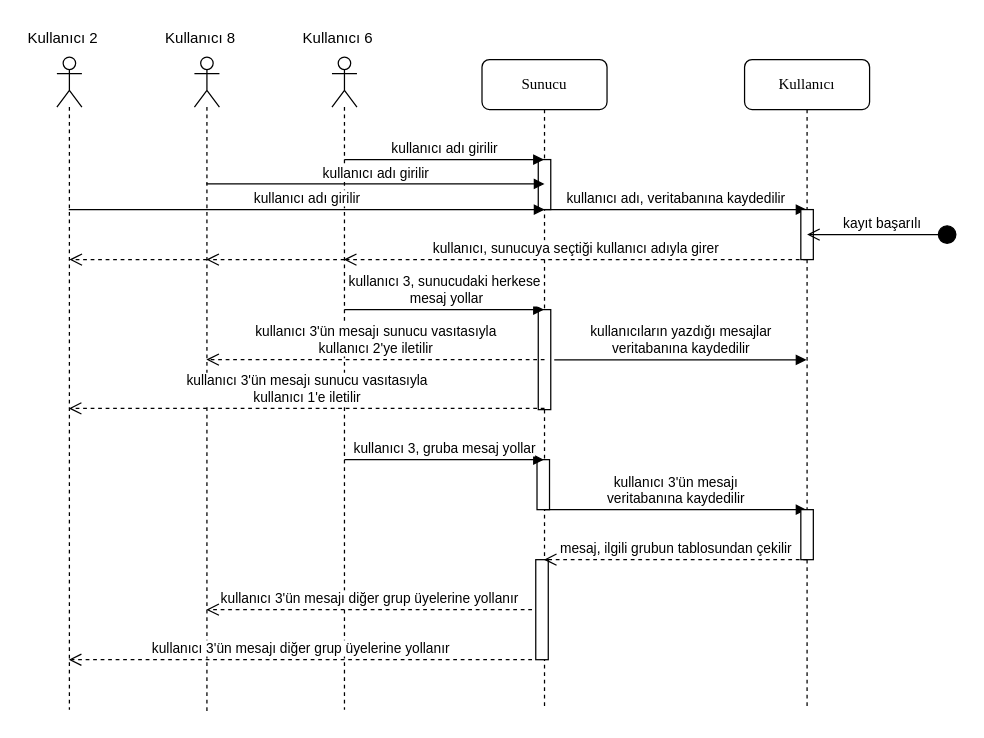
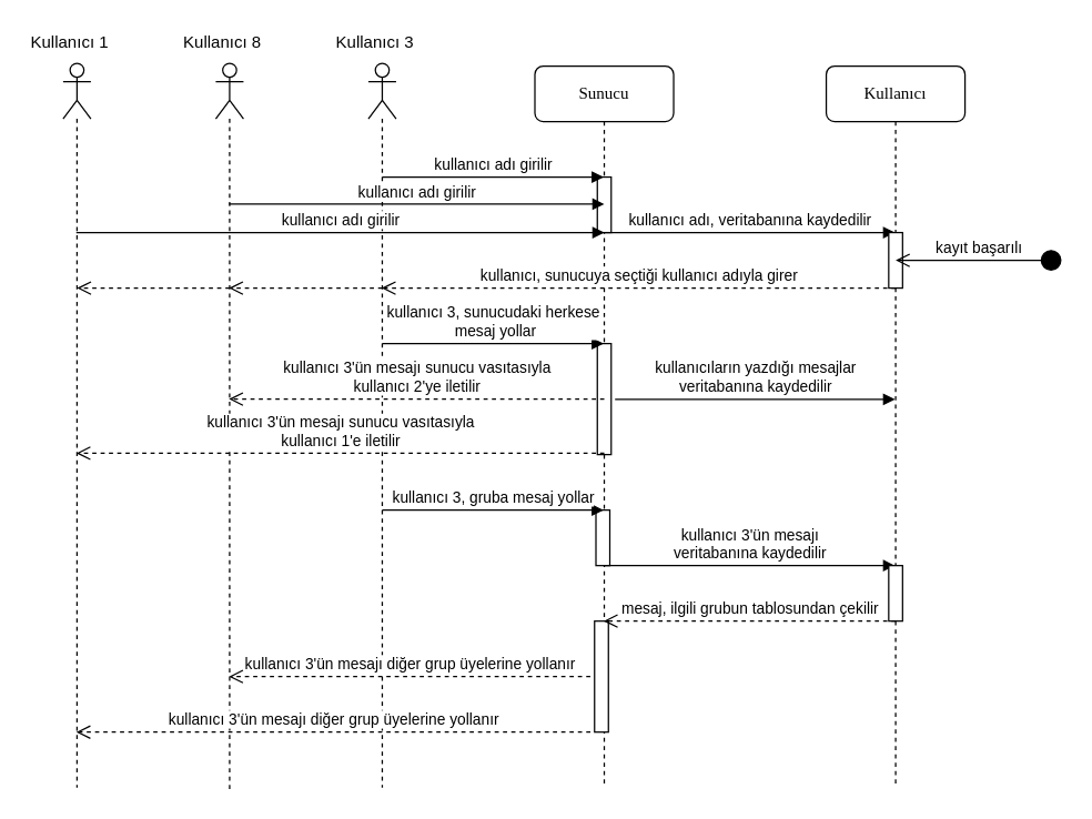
- <mxCell id="23" value="Kullanıcı 2" style="text;html=1;resizable=0;points=[];autosize=1;align=left;verticalAlign=top;spacingTop=-4;" vertex="1" parent="1"><mxGeometry x="20" y="20" width="70" height="10" as="geometry" /></mxCell>
+ <mxCell id="23" value="Kullanıcı 1" style="text;html=1;resizable=0;points=[];autosize=1;align=left;verticalAlign=top;spacingTop=-4;" vertex="1" parent="1"><mxGeometry x="20" y="20" width="70" height="10" as="geometry" /></mxCell>
- <mxCell id="25" value="Kullanıcı 6&lt;br&gt;" style="text;html=1;resizable=0;points=[];autosize=1;align=left;verticalAlign=top;spacingTop=-4;" vertex="1" parent="1"><mxGeometry x="240" y="20" width="70" height="10" as="geometry" /></mxCell>
+ <mxCell id="25" value="Kullanıcı 3&lt;br&gt;" style="text;html=1;resizable=0;points=[];autosize=1;align=left;verticalAlign=top;spacingTop=-4;" vertex="1" parent="1"><mxGeometry x="240" y="20" width="70" height="10" as="geometry" /></mxCell>
